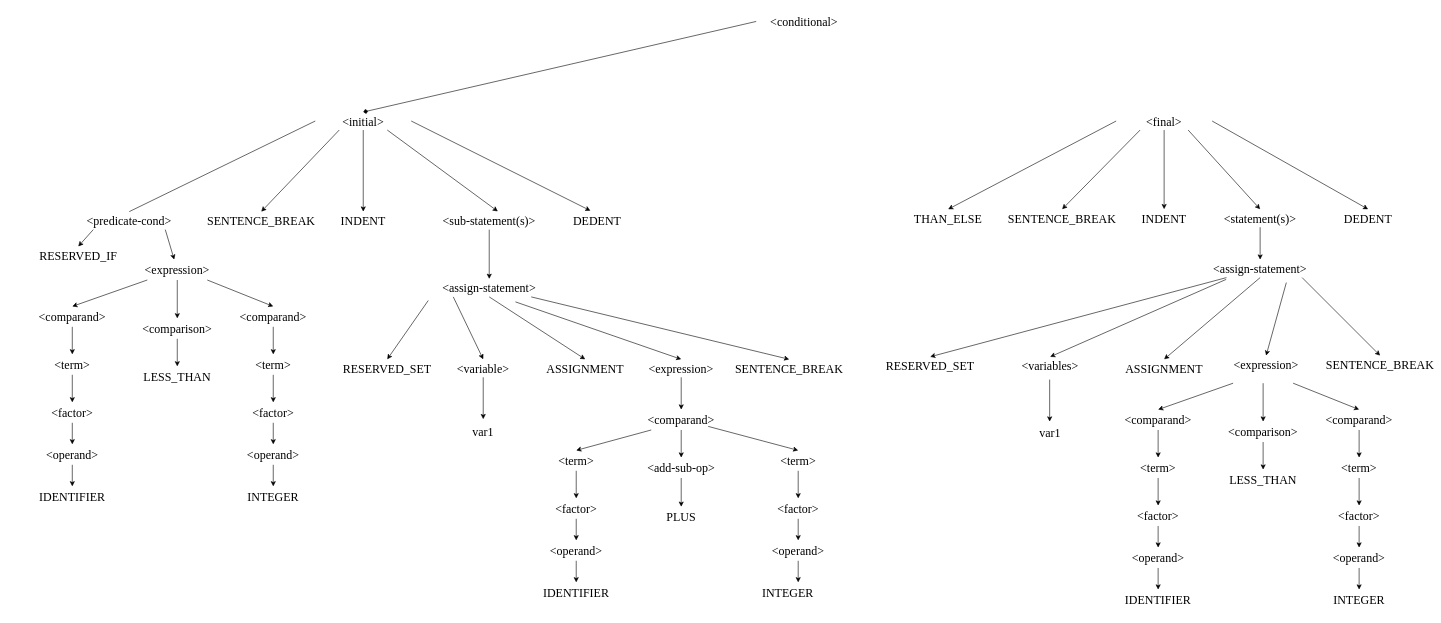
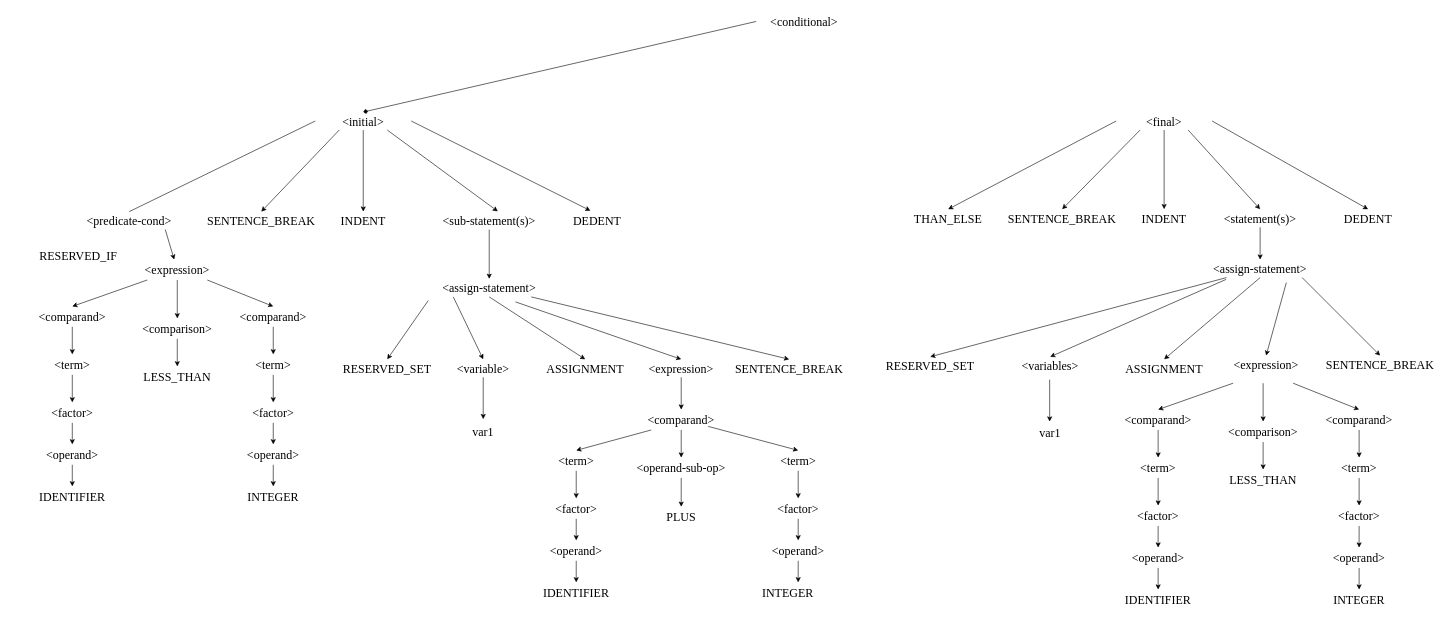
- <mxCell id="29" value="" style="endArrow=classic;html=1;rounded=0;exitX=0.25;exitY=1;exitDx=0;exitDy=0;entryX=0.5;entryY=0;entryDx=0;entryDy=0;" edge="1" parent="1" source="11" target="28"><mxGeometry width="50" height="50" relative="1" as="geometry"><mxPoint x="225" y="392" as="sourcePoint" /><mxPoint x="345" y="506" as="targetPoint" /></mxGeometry></mxCell>
- <mxCell id="119" value="&lt;font style=&quot;font-size: 20px;&quot;&gt;&amp;lt;add-sub-op&amp;gt;&lt;/font&gt;" style="text;html=1;strokeColor=none;fillColor=none;align=center;verticalAlign=middle;whiteSpace=wrap;rounded=0;fontFamily=Lucida Console;" vertex="1" parent="1"><mxGeometry x="1035" y="762" width="200" height="34" as="geometry" /></mxCell>
+ <mxCell id="119" value="&lt;font style=&quot;font-size: 20px;&quot;&gt;&amp;lt;operand-sub-op&amp;gt;&lt;/font&gt;" style="text;html=1;strokeColor=none;fillColor=none;align=center;verticalAlign=middle;whiteSpace=wrap;rounded=0;fontFamily=Lucida Console;" vertex="1" parent="1"><mxGeometry x="1035" y="762" width="200" height="34" as="geometry" /></mxCell>
